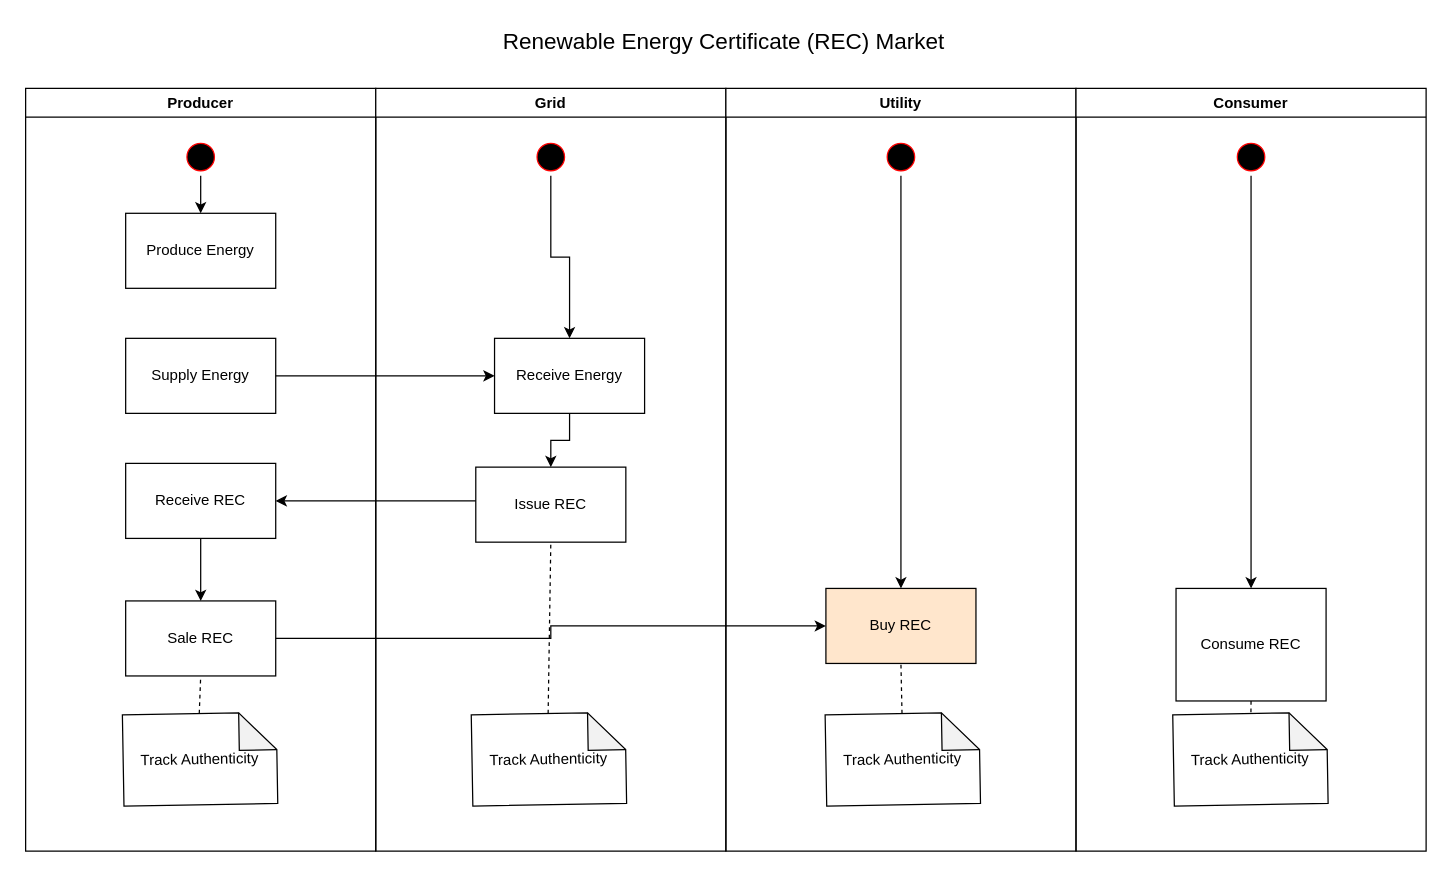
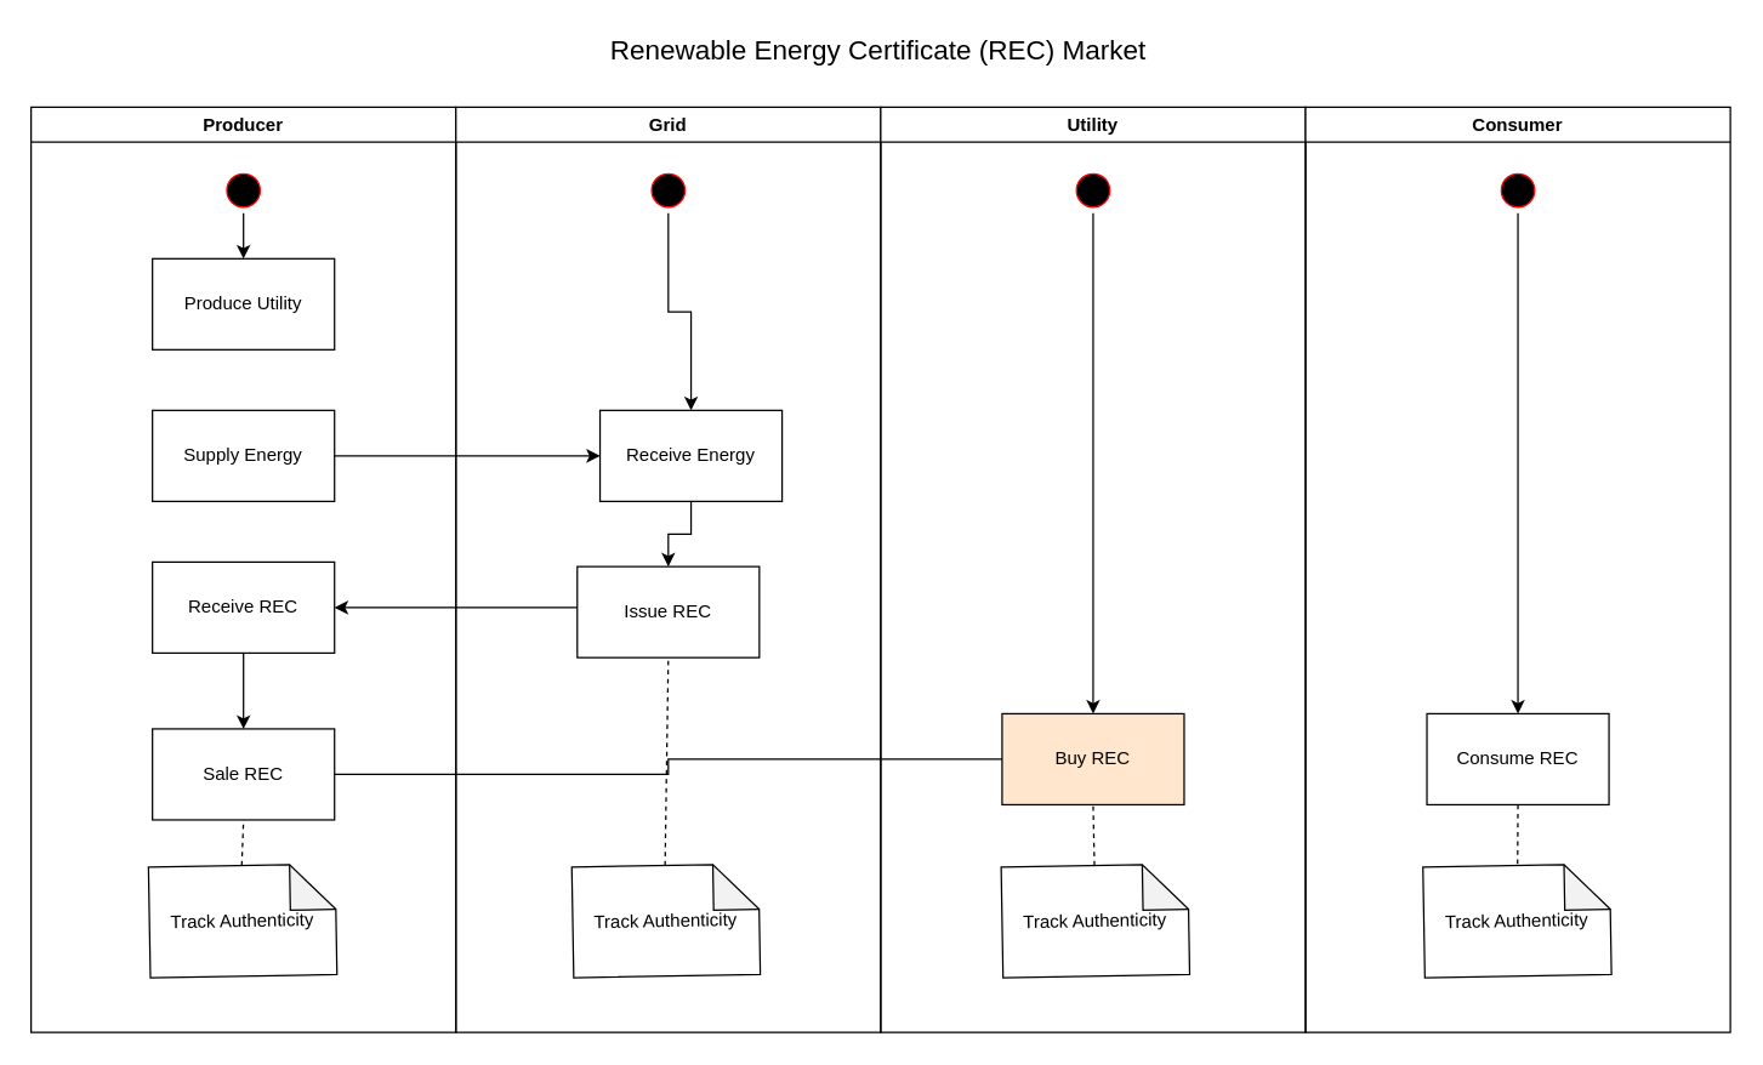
- <mxCell id="5" value="Produce Energy" style="rounded=0;whiteSpace=wrap;html=1;" vertex="1" parent="2"><mxGeometry x="80" y="100" width="120" height="60" as="geometry" /></mxCell>
+ <mxCell id="5" value="Produce Utility" style="rounded=0;whiteSpace=wrap;html=1;" vertex="1" parent="2"><mxGeometry x="80" y="100" width="120" height="60" as="geometry" /></mxCell>
- <mxCell id="34" value="" style="edgeStyle=orthogonalEdgeStyle;rounded=0;orthogonalLoop=1;jettySize=auto;html=1;entryX=0;entryY=0.5;entryDx=0;entryDy=0;" edge="1" parent="1" source="9" target="23"><mxGeometry relative="1" as="geometry" /></mxCell>
+ <mxCell id="34" value="" style="edgeStyle=orthogonalEdgeStyle;rounded=0;orthogonalLoop=1;jettySize=auto;html=1;entryX=0;entryY=0.5;entryDx=0;entryDy=0;endArrow=none;" edge="1" parent="1" source="9" target="23"><mxGeometry relative="1" as="geometry" /></mxCell>
- <mxCell id="29" value="Consume REC" style="rounded=0;whiteSpace=wrap;html=1;" vertex="1" parent="26"><mxGeometry x="80" y="400" width="120" height="90" as="geometry" /></mxCell>
+ <mxCell id="29" value="Consume REC" style="rounded=0;whiteSpace=wrap;html=1;" vertex="1" parent="26"><mxGeometry x="80" y="400" width="120" height="60" as="geometry" /></mxCell>
